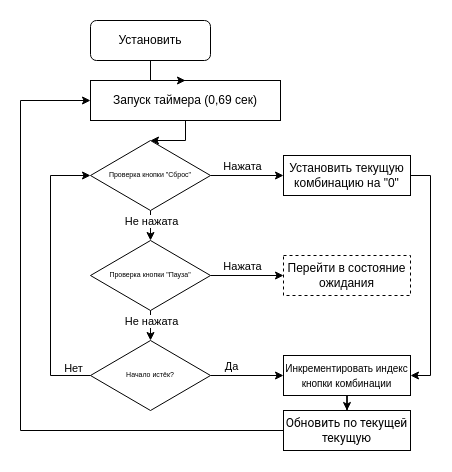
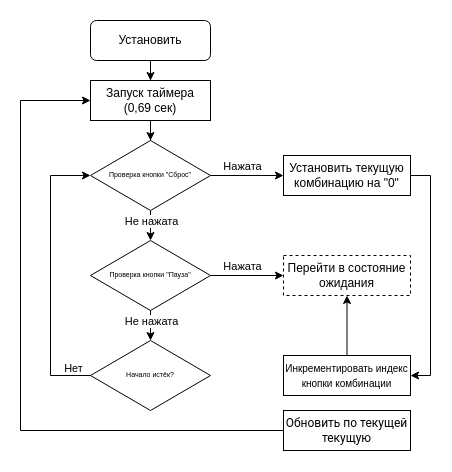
- <mxCell id="8" value="Запуск таймера (0,69 сек)" style="rounded=0;whiteSpace=wrap;html=1;fontSize=12;glass=0;strokeWidth=1;shadow=0;" vertex="1" parent="1"><mxGeometry x="90" y="80" width="190" height="40" as="geometry" /></mxCell>
+ <mxCell id="8" value="Запуск таймера (0,69 сек)" style="rounded=0;whiteSpace=wrap;html=1;fontSize=12;glass=0;strokeWidth=1;shadow=0;" vertex="1" parent="1"><mxGeometry x="90" y="80" width="120" height="40" as="geometry" /></mxCell>
- <mxCell id="19" value="" style="edgeStyle=orthogonalEdgeStyle;rounded=0;orthogonalLoop=1;jettySize=auto;html=1;entryX=0;entryY=0.5;entryDx=0;entryDy=0;" edge="1" parent="1" source="21" target="23"><mxGeometry relative="1" as="geometry"><mxPoint x="280" y="380" as="targetPoint" /></mxGeometry></mxCell>
- <mxCell id="20" value="Да" style="edgeLabel;html=1;align=center;verticalAlign=middle;resizable=0;points=[];" vertex="1" connectable="0" parent="19"><mxGeometry x="-0.269" y="-1" relative="1" as="geometry"><mxPoint x="-7" y="-11" as="offset" /></mxGeometry></mxCell>
- <mxCell id="22" value="" style="edgeStyle=orthogonalEdgeStyle;rounded=0;orthogonalLoop=1;jettySize=auto;html=1;" edge="1" parent="1" source="23" target="27"><mxGeometry relative="1" as="geometry" /></mxCell>
+ <mxCell id="22" value="" style="edgeStyle=orthogonalEdgeStyle;rounded=0;orthogonalLoop=1;jettySize=auto;html=1;" edge="1" parent="1" source="23" target="16"><mxGeometry relative="1" as="geometry" /></mxCell>
